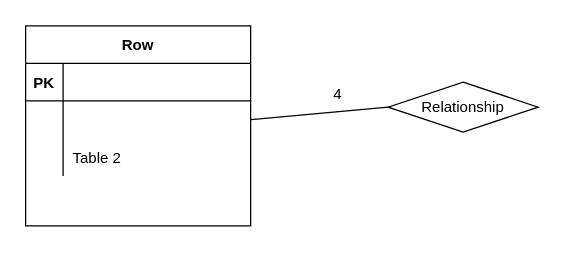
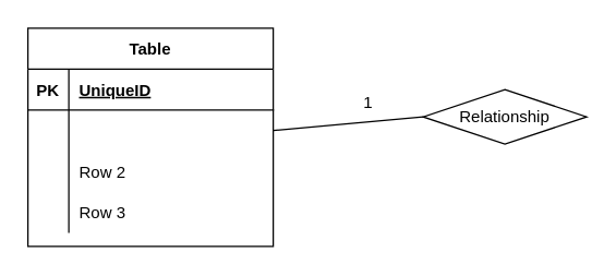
- <mxCell id="2" value="Row" style="shape=table;startSize=30;container=1;collapsible=1;childLayout=tableLayout;fixedRows=1;rowLines=0;fontStyle=1;align=center;resizeLast=1;" vertex="1" parent="1"><mxGeometry x="20" y="20" width="180" height="160" as="geometry" /></mxCell>
+ <mxCell id="2" value="Table" style="shape=table;startSize=30;container=1;collapsible=1;childLayout=tableLayout;fixedRows=1;rowLines=0;fontStyle=1;align=center;resizeLast=1;" vertex="1" parent="1"><mxGeometry x="20" y="20" width="180" height="160" as="geometry" /></mxCell>
+ <mxCell id="5" value="UniqueID" style="shape=partialRectangle;connectable=0;fillColor=none;top=0;left=0;bottom=0;right=0;align=left;spacingLeft=6;fontStyle=5;overflow=hidden;" vertex="1" parent="3"><mxGeometry x="30" width="150" height="30" as="geometry" /></mxCell>
- <mxCell id="16" value="4" style="text;html=1;strokeColor=none;fillColor=none;align=center;verticalAlign=middle;whiteSpace=wrap;rounded=0;" vertex="1" parent="1"><mxGeometry x="250" y="65" width="40" height="20" as="geometry" /></mxCell>
+ <mxCell id="16" value="1" style="text;html=1;strokeColor=none;fillColor=none;align=center;verticalAlign=middle;whiteSpace=wrap;rounded=0;" vertex="1" parent="1"><mxGeometry x="250" y="65" width="40" height="20" as="geometry" /></mxCell>
- <mxCell id="10" value="Table 2" style="shape=partialRectangle;connectable=0;fillColor=none;top=0;left=0;bottom=0;right=0;align=left;spacingLeft=6;overflow=hidden;" vertex="1" parent="8"><mxGeometry x="30" width="150" height="30" as="geometry" /></mxCell>
+ <mxCell id="10" value="Row 2" style="shape=partialRectangle;connectable=0;fillColor=none;top=0;left=0;bottom=0;right=0;align=left;spacingLeft=6;overflow=hidden;" vertex="1" parent="8"><mxGeometry x="30" width="150" height="30" as="geometry" /></mxCell>
+ <mxCell id="13" value="Row 3" style="shape=partialRectangle;connectable=0;fillColor=none;top=0;left=0;bottom=0;right=0;align=left;spacingLeft=6;overflow=hidden;" vertex="1" parent="11"><mxGeometry x="30" width="150" height="30" as="geometry" /></mxCell>
